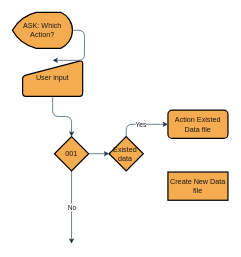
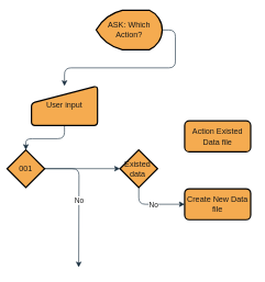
- <mxCell id="8" value="&lt;span&gt;ASK: Which Action?&lt;/span&gt;" style="strokeWidth=2;html=1;shape=mxgraph.flowchart.display;whiteSpace=wrap;rounded=1;sketch=0;fontColor=#1A1A1A;fillColor=#F5AB50;" vertex="1" parent="1"><mxGeometry x="20" y="20" width="100" height="60" as="geometry" /></mxCell>
+ <mxCell id="8" value="&lt;span&gt;ASK: Which Action?&lt;/span&gt;" style="strokeWidth=2;html=1;shape=mxgraph.flowchart.display;whiteSpace=wrap;rounded=1;sketch=0;fontColor=#1A1A1A;fillColor=#F5AB50;" vertex="1" parent="1"><mxGeometry x="145" y="15" width="100" height="60" as="geometry" /></mxCell>
- <mxCell id="6" value="User input" style="html=1;strokeWidth=2;shape=manualInput;whiteSpace=wrap;rounded=1;size=26;arcSize=11;sketch=0;fontColor=#1A1A1A;fillColor=#F5AB50;" vertex="1" parent="1"><mxGeometry x="37" y="100" width="100" height="60" as="geometry" /></mxCell>
+ <mxCell id="6" value="User input" style="html=1;strokeWidth=2;shape=manualInput;whiteSpace=wrap;rounded=1;size=26;arcSize=11;sketch=0;fontColor=#1A1A1A;fillColor=#F5AB50;" vertex="1" parent="1"><mxGeometry x="47" y="130" width="100" height="60" as="geometry" /></mxCell>
- <mxCell id="10" value="Yes" style="edgeStyle=orthogonalEdgeStyle;curved=0;rounded=1;sketch=0;orthogonalLoop=1;jettySize=auto;html=1;fontColor=#1A1A1A;strokeColor=#182E3E;exitX=0.5;exitY=0;exitDx=0;exitDy=0;exitPerimeter=0;" edge="1" parent="1" source="12" target="9"><mxGeometry relative="1" as="geometry" /></mxCell>
- <mxCell id="4" value="001" style="strokeWidth=2;html=1;shape=mxgraph.flowchart.decision;whiteSpace=wrap;rounded=1;sketch=0;fontColor=#1A1A1A;fillColor=#F5AB50;" vertex="1" parent="1"><mxGeometry x="90" y="227" width="57" height="57" as="geometry" /></mxCell>
+ <mxCell id="4" value="001" style="strokeWidth=2;html=1;shape=mxgraph.flowchart.decision;whiteSpace=wrap;rounded=1;sketch=0;fontColor=#1A1A1A;fillColor=#F5AB50;" vertex="1" parent="1"><mxGeometry x="10" y="227" width="57" height="57" as="geometry" /></mxCell>
+ <mxCell id="11" value="No" style="edgeStyle=orthogonalEdgeStyle;curved=0;rounded=1;sketch=0;orthogonalLoop=1;jettySize=auto;html=1;entryX=0;entryY=0.5;entryDx=0;entryDy=0;fontColor=#1A1A1A;strokeColor=#182E3E;exitX=0.5;exitY=1;exitDx=0;exitDy=0;exitPerimeter=0;" edge="1" parent="1" source="12" target="13"><mxGeometry relative="1" as="geometry" /></mxCell>
- <mxCell id="13" value="Create New Data file" style="whiteSpace=wrap;html=1;absoluteArcSize=1;arcSize=14;strokeWidth=2;sketch=0;fontColor=#1A1A1A;fillColor=#F5AB50;rounded=0;" vertex="1" parent="1"><mxGeometry x="279" y="286" width="100" height="47" as="geometry" /></mxCell>
+ <mxCell id="13" value="Create New Data file" style="rounded=1;whiteSpace=wrap;html=1;absoluteArcSize=1;arcSize=14;strokeWidth=2;sketch=0;fontColor=#1A1A1A;fillColor=#F5AB50;" vertex="1" parent="1"><mxGeometry x="279" y="286" width="100" height="47" as="geometry" /></mxCell>
